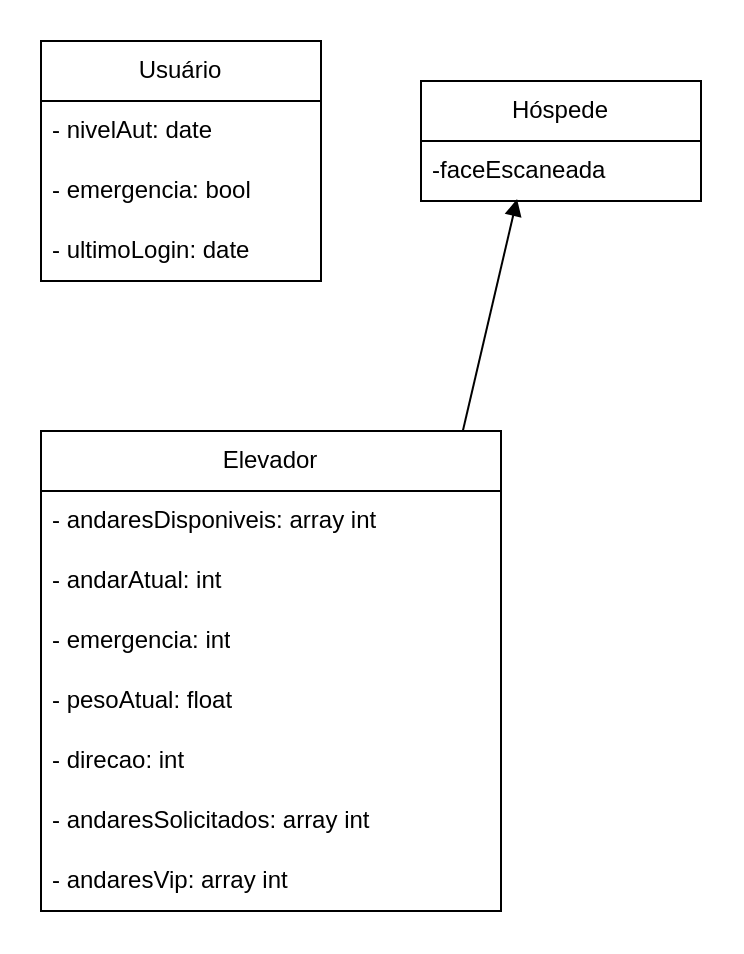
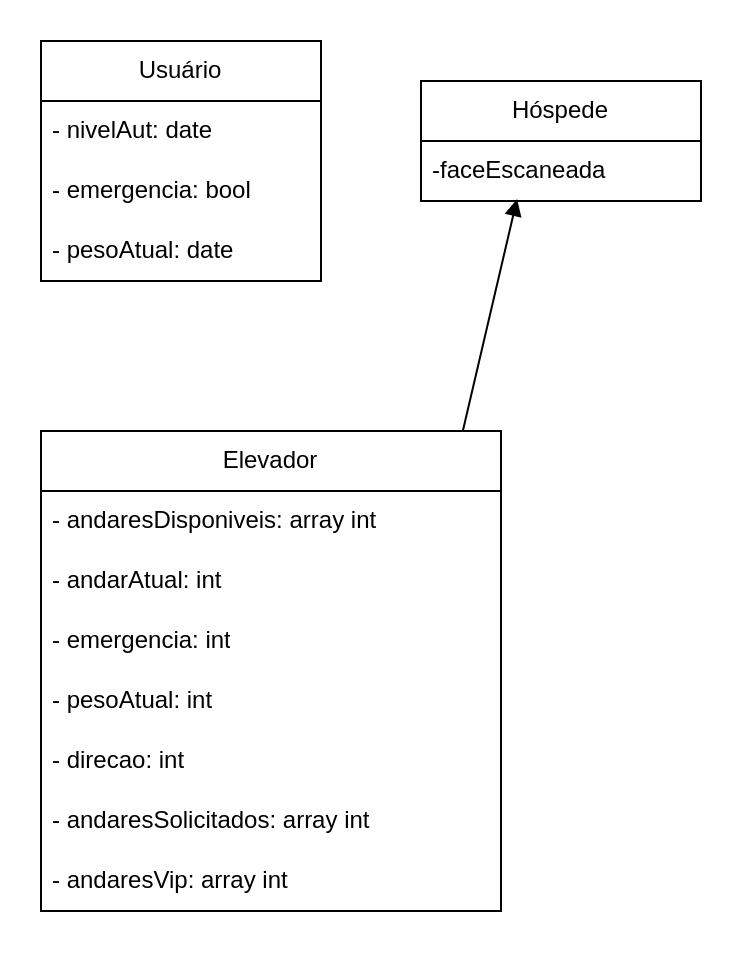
- <mxCell id="5" value="- ultimoLogin: date" style="text;strokeColor=none;fillColor=none;align=left;verticalAlign=middle;spacingLeft=4;spacingRight=4;overflow=hidden;points=[[0,0.5],[1,0.5]];portConstraint=eastwest;rotatable=0;whiteSpace=wrap;html=1;" vertex="1" parent="2"><mxGeometry y="90" width="140" height="30" as="geometry" /></mxCell>
+ <mxCell id="5" value="- pesoAtual: date" style="text;strokeColor=none;fillColor=none;align=left;verticalAlign=middle;spacingLeft=4;spacingRight=4;overflow=hidden;points=[[0,0.5],[1,0.5]];portConstraint=eastwest;rotatable=0;whiteSpace=wrap;html=1;" vertex="1" parent="2"><mxGeometry y="90" width="140" height="30" as="geometry" /></mxCell>
- <mxCell id="10" value="- pesoAtual: float" style="text;strokeColor=none;fillColor=none;align=left;verticalAlign=middle;spacingLeft=4;spacingRight=4;overflow=hidden;points=[[0,0.5],[1,0.5]];portConstraint=eastwest;rotatable=0;whiteSpace=wrap;html=1;" vertex="1" parent="6"><mxGeometry y="120" width="230" height="30" as="geometry" /></mxCell>
+ <mxCell id="10" value="- pesoAtual: int" style="text;strokeColor=none;fillColor=none;align=left;verticalAlign=middle;spacingLeft=4;spacingRight=4;overflow=hidden;points=[[0,0.5],[1,0.5]];portConstraint=eastwest;rotatable=0;whiteSpace=wrap;html=1;" vertex="1" parent="6"><mxGeometry y="120" width="230" height="30" as="geometry" /></mxCell>
